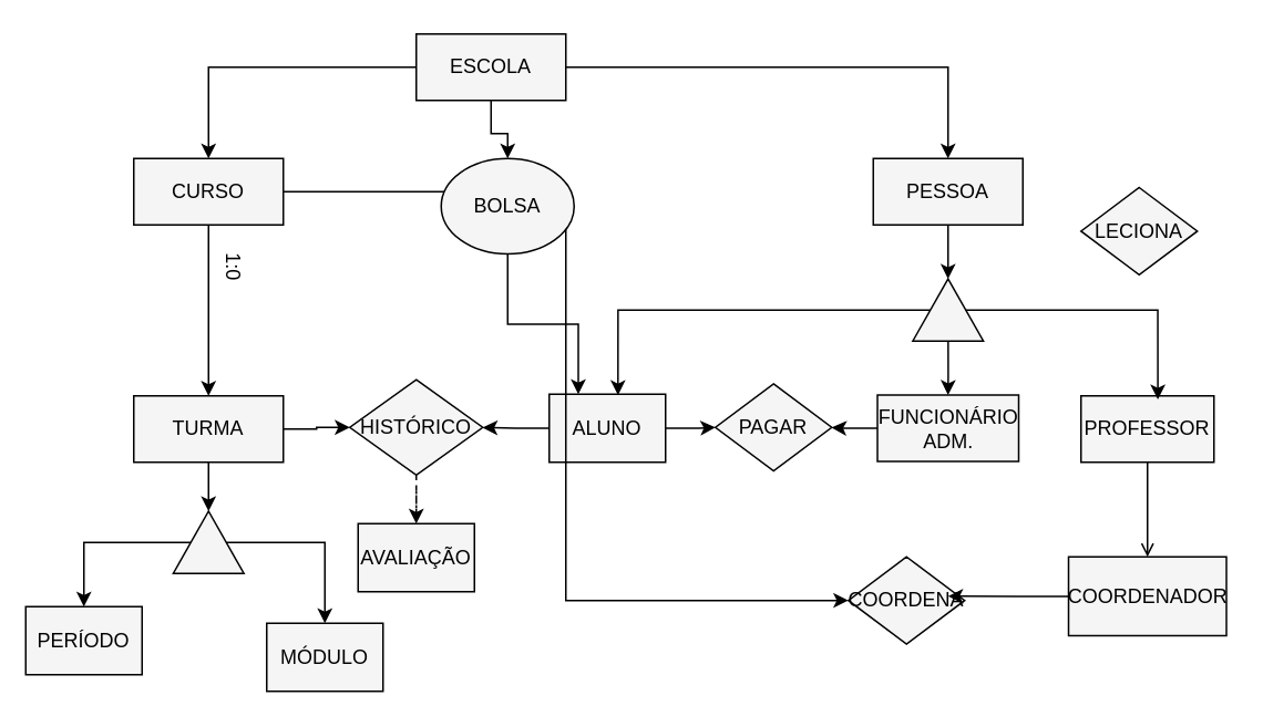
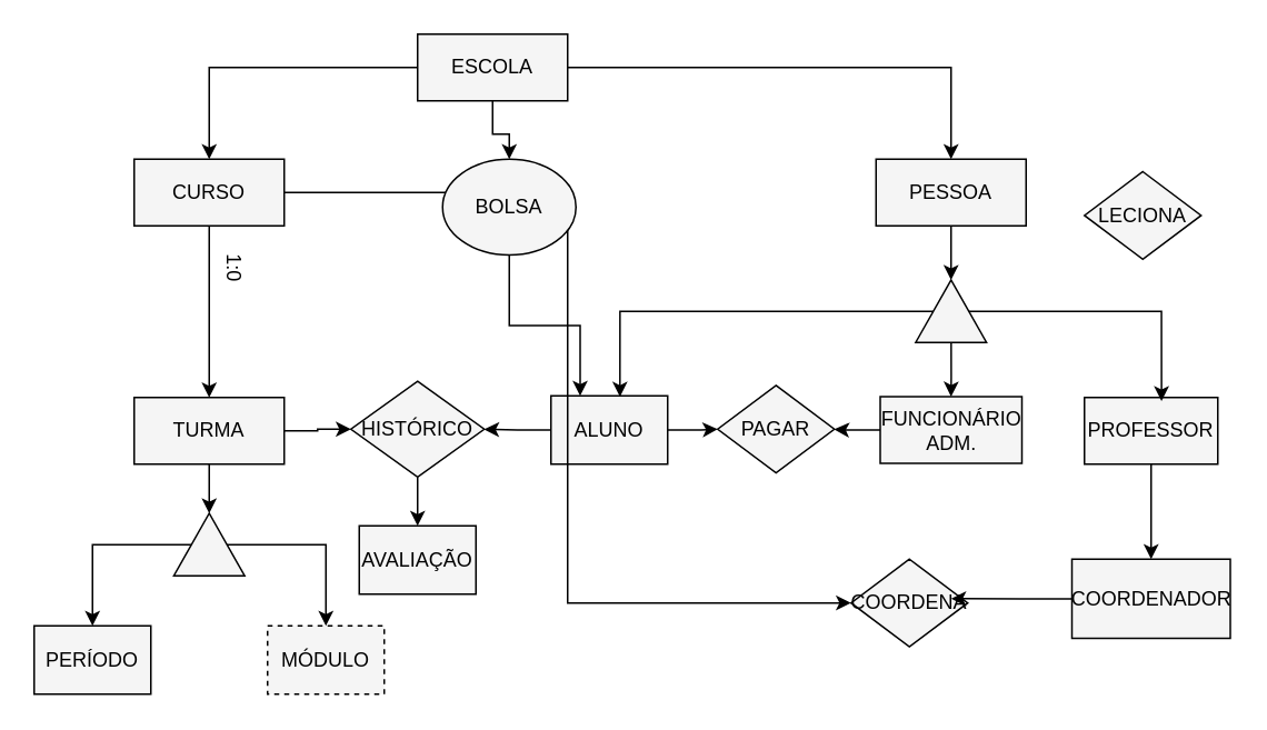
- <mxCell id="39" value="&lt;font style=&quot;color: light-dark(rgb(0, 0, 0), rgb(0, 0, 0));&quot;&gt;LECIONA&lt;/font&gt;" style="rhombus;whiteSpace=wrap;html=1;fillColor=light-dark(#F5F5F5,#FFFFFF);rounded=0;" vertex="1" parent="1"><mxGeometry x="650" y="112.5" width="70" height="52.5" as="geometry" /></mxCell>
+ <mxCell id="39" value="&lt;font style=&quot;color: light-dark(rgb(0, 0, 0), rgb(0, 0, 0));&quot;&gt;LECIONA&lt;/font&gt;" style="rhombus;whiteSpace=wrap;html=1;fillColor=light-dark(#F5F5F5,#FFFFFF);rounded=0;" vertex="1" parent="1"><mxGeometry x="650" y="102.5" width="70" height="52.5" as="geometry" /></mxCell>
- <mxCell id="26" style="edgeStyle=orthogonalEdgeStyle;rounded=0;orthogonalLoop=1;jettySize=auto;html=1;entryX=0.5;entryY=0;entryDx=0;entryDy=0;fontFamily=Helvetica;fontSize=12;fontColor=default;dashed=1;" edge="1" parent="1" source="27" target="38"><mxGeometry relative="1" as="geometry" /></mxCell>
+ <mxCell id="26" style="edgeStyle=orthogonalEdgeStyle;rounded=0;orthogonalLoop=1;jettySize=auto;html=1;entryX=0.5;entryY=0;entryDx=0;entryDy=0;fontFamily=Helvetica;fontSize=12;fontColor=default;" edge="1" parent="1" source="27" target="38"><mxGeometry relative="1" as="geometry" /></mxCell>
- <mxCell id="13" value="" style="edgeStyle=orthogonalEdgeStyle;rounded=0;orthogonalLoop=1;jettySize=auto;html=1;fontFamily=Helvetica;fontSize=12;fontColor=default;endArrow=open;" edge="1" parent="1" source="14" target="36"><mxGeometry relative="1" as="geometry" /></mxCell>
+ <mxCell id="13" value="" style="edgeStyle=orthogonalEdgeStyle;rounded=0;orthogonalLoop=1;jettySize=auto;html=1;fontFamily=Helvetica;fontSize=12;fontColor=default;" edge="1" parent="1" source="14" target="36"><mxGeometry relative="1" as="geometry" /></mxCell>
- <mxCell id="29" value="&lt;font style=&quot;color: light-dark(rgb(0, 0, 0), rgb(0, 0, 0));&quot;&gt;PERÍODO&lt;/font&gt;" style="rounded=0;whiteSpace=wrap;html=1;strokeColor=default;align=center;verticalAlign=middle;fontFamily=Helvetica;fontSize=12;fontColor=default;fillColor=light-dark(#F5F5F5,#FFFFFF);" vertex="1" parent="1"><mxGeometry x="15" y="365" width="70" height="41" as="geometry" /></mxCell>
+ <mxCell id="29" value="&lt;font style=&quot;color: light-dark(rgb(0, 0, 0), rgb(0, 0, 0));&quot;&gt;PERÍODO&lt;/font&gt;" style="rounded=0;whiteSpace=wrap;html=1;strokeColor=default;align=center;verticalAlign=middle;fontFamily=Helvetica;fontSize=12;fontColor=default;fillColor=light-dark(#F5F5F5,#FFFFFF);" vertex="1" parent="1"><mxGeometry x="20" y="375" width="70" height="41" as="geometry" /></mxCell>
- <mxCell id="28" value="&lt;font style=&quot;color: light-dark(rgb(0, 0, 0), rgb(0, 0, 0));&quot;&gt;MÓDULO&lt;/font&gt;" style="rounded=0;whiteSpace=wrap;html=1;strokeColor=default;align=center;verticalAlign=middle;fontFamily=Helvetica;fontSize=12;fontColor=default;fillColor=light-dark(#F5F5F5,#FFFFFF);" vertex="1" parent="1"><mxGeometry x="160" y="375" width="70" height="41" as="geometry" /></mxCell>
+ <mxCell id="28" value="&lt;font style=&quot;color: light-dark(rgb(0, 0, 0), rgb(0, 0, 0));&quot;&gt;MÓDULO&lt;/font&gt;" style="rounded=0;whiteSpace=wrap;html=1;strokeColor=default;align=center;verticalAlign=middle;fontFamily=Helvetica;fontSize=12;fontColor=default;fillColor=light-dark(#F5F5F5,#FFFFFF);dashed=1;" vertex="1" parent="1"><mxGeometry x="160" y="375" width="70" height="41" as="geometry" /></mxCell>
